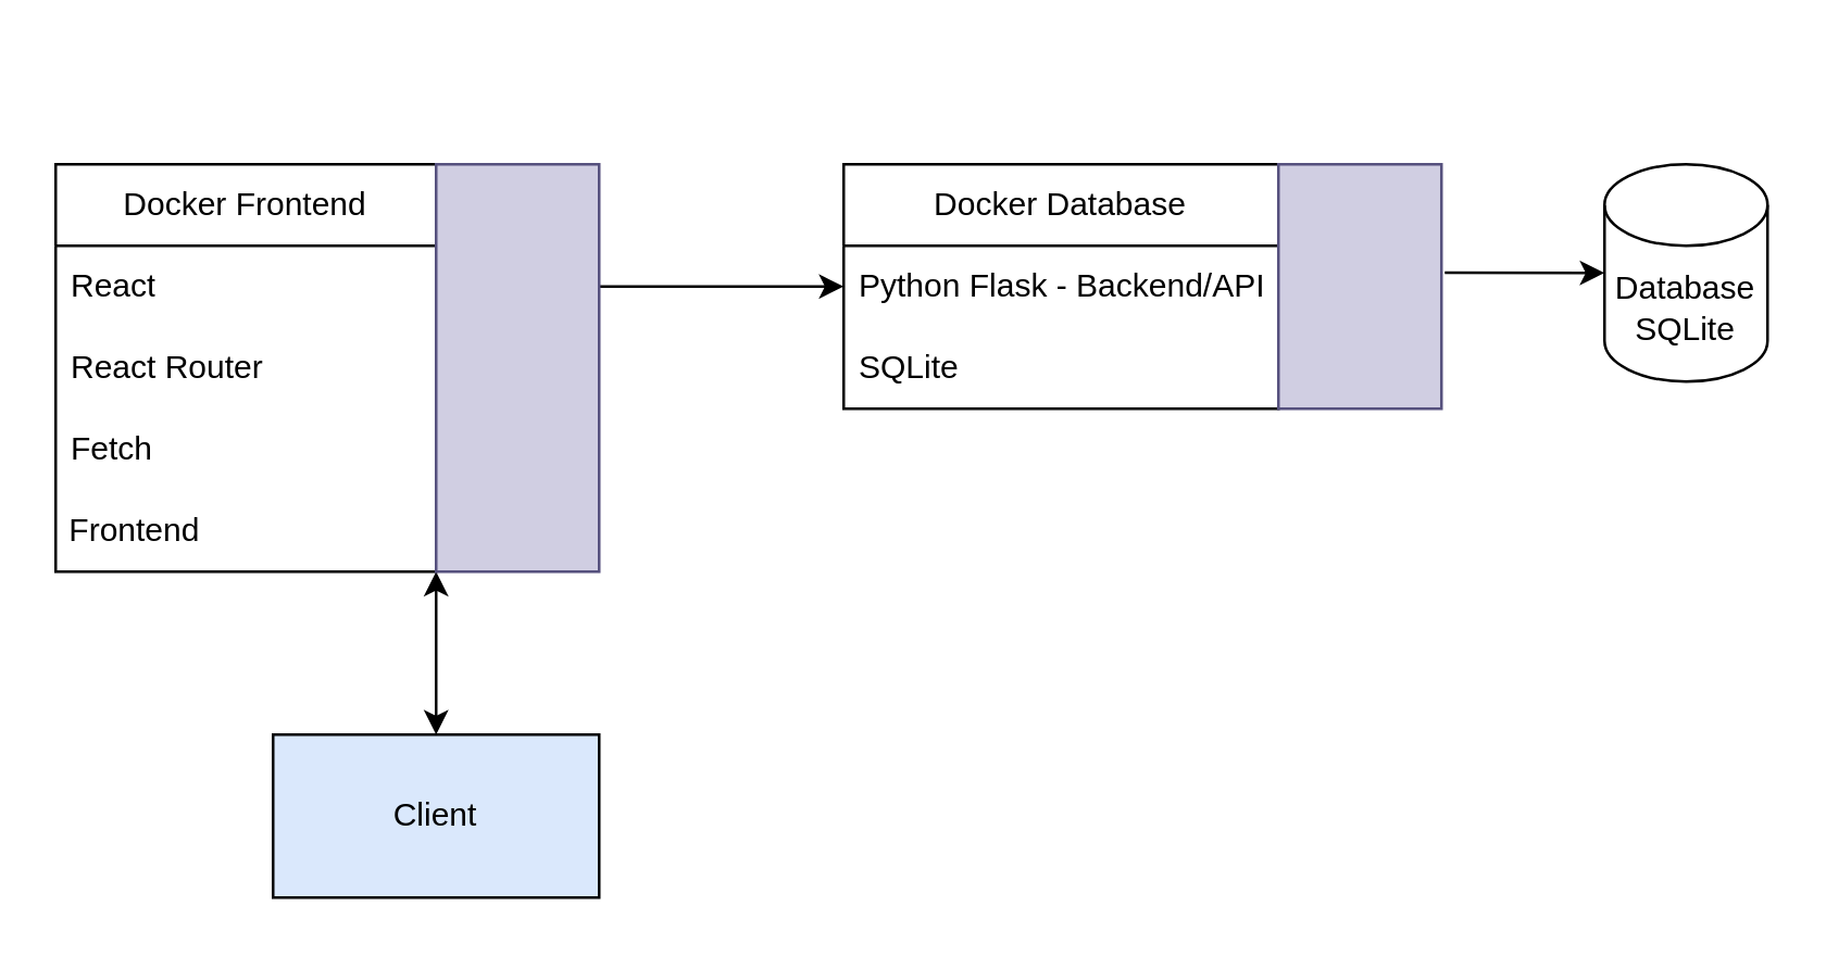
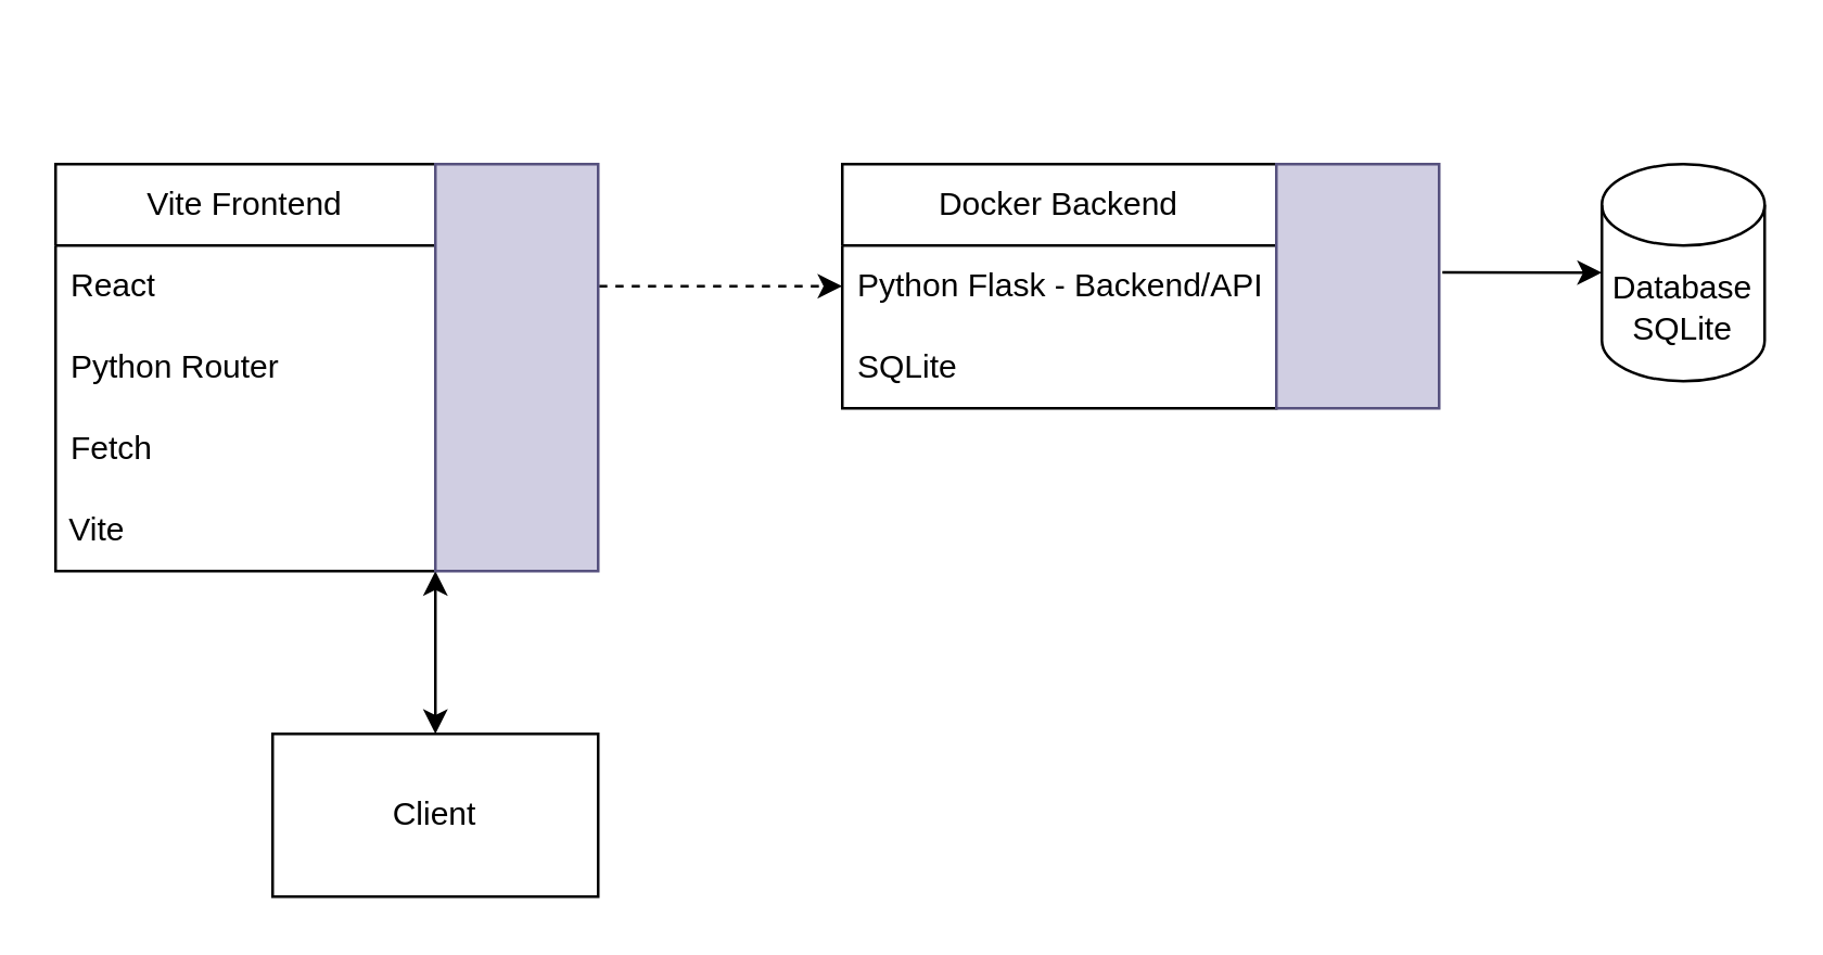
- <mxCell id="3" value="Docker Frontend" style="swimlane;fontStyle=0;childLayout=stackLayout;horizontal=1;startSize=30;horizontalStack=0;resizeParent=1;resizeParentMax=0;resizeLast=0;collapsible=1;marginBottom=0;whiteSpace=wrap;html=1;" parent="1" vertex="1"><mxGeometry x="20" y="60" width="140" height="150" as="geometry" /></mxCell>
+ <mxCell id="3" value="Vite Frontend" style="swimlane;fontStyle=0;childLayout=stackLayout;horizontal=1;startSize=30;horizontalStack=0;resizeParent=1;resizeParentMax=0;resizeLast=0;collapsible=1;marginBottom=0;whiteSpace=wrap;html=1;" parent="1" vertex="1"><mxGeometry x="20" y="60" width="140" height="150" as="geometry" /></mxCell>
- <mxCell id="8" value="Docker Database" style="swimlane;fontStyle=0;childLayout=stackLayout;horizontal=1;startSize=30;horizontalStack=0;resizeParent=1;resizeParentMax=0;resizeLast=0;collapsible=1;marginBottom=0;whiteSpace=wrap;html=1;" parent="1" vertex="1"><mxGeometry x="310" y="60" width="160" height="90" as="geometry" /></mxCell>
+ <mxCell id="8" value="Docker Backend" style="swimlane;fontStyle=0;childLayout=stackLayout;horizontal=1;startSize=30;horizontalStack=0;resizeParent=1;resizeParentMax=0;resizeLast=0;collapsible=1;marginBottom=0;whiteSpace=wrap;html=1;" parent="1" vertex="1"><mxGeometry x="310" y="60" width="160" height="90" as="geometry" /></mxCell>
- <mxCell id="11" value="" style="endArrow=classic;startArrow=classic;html=1;exitX=1;exitY=0.5;exitDx=0;exitDy=0;entryX=0;entryY=0.5;entryDx=0;entryDy=0;" parent="1" source="4" target="9" edge="1"><mxGeometry width="50" height="50" relative="1" as="geometry"><mxPoint x="320" y="120" as="sourcePoint" /><mxPoint x="370" y="70" as="targetPoint" /></mxGeometry></mxCell>
+ <mxCell id="11" value="" style="endArrow=classic;startArrow=classic;html=1;exitX=1;exitY=0.5;exitDx=0;exitDy=0;entryX=0;entryY=0.5;entryDx=0;entryDy=0;dashed=1;" parent="1" source="4" target="9" edge="1"><mxGeometry width="50" height="50" relative="1" as="geometry"><mxPoint x="320" y="120" as="sourcePoint" /><mxPoint x="370" y="70" as="targetPoint" /></mxGeometry></mxCell>
- <mxCell id="5" value="React Router" style="text;strokeColor=none;fillColor=none;align=left;verticalAlign=middle;spacingLeft=4;spacingRight=4;overflow=hidden;points=[[0,0.5],[1,0.5]];portConstraint=eastwest;rotatable=0;whiteSpace=wrap;html=1;" parent="3" vertex="1"><mxGeometry y="60" width="140" height="30" as="geometry" /></mxCell>
+ <mxCell id="5" value="Python Router" style="text;strokeColor=none;fillColor=none;align=left;verticalAlign=middle;spacingLeft=4;spacingRight=4;overflow=hidden;points=[[0,0.5],[1,0.5]];portConstraint=eastwest;rotatable=0;whiteSpace=wrap;html=1;" parent="3" vertex="1"><mxGeometry y="60" width="140" height="30" as="geometry" /></mxCell>
- <mxCell id="7" value="&amp;nbsp;Frontend" style="text;html=1;strokeColor=none;fillColor=none;align=left;verticalAlign=middle;whiteSpace=wrap;rounded=0;" parent="3" vertex="1"><mxGeometry y="120" width="140" height="30" as="geometry" /></mxCell>
+ <mxCell id="7" value="&amp;nbsp;Vite" style="text;html=1;strokeColor=none;fillColor=none;align=left;verticalAlign=middle;whiteSpace=wrap;rounded=0;" parent="3" vertex="1"><mxGeometry y="120" width="140" height="30" as="geometry" /></mxCell>
- <mxCell id="13" value="Client" style="rounded=0;whiteSpace=wrap;html=1;fillColor=#dae8fc;" parent="1" vertex="1"><mxGeometry x="100" y="270" width="120" height="60" as="geometry" /></mxCell>
+ <mxCell id="13" value="Client" style="rounded=0;whiteSpace=wrap;html=1;" parent="1" vertex="1"><mxGeometry x="100" y="270" width="120" height="60" as="geometry" /></mxCell>
